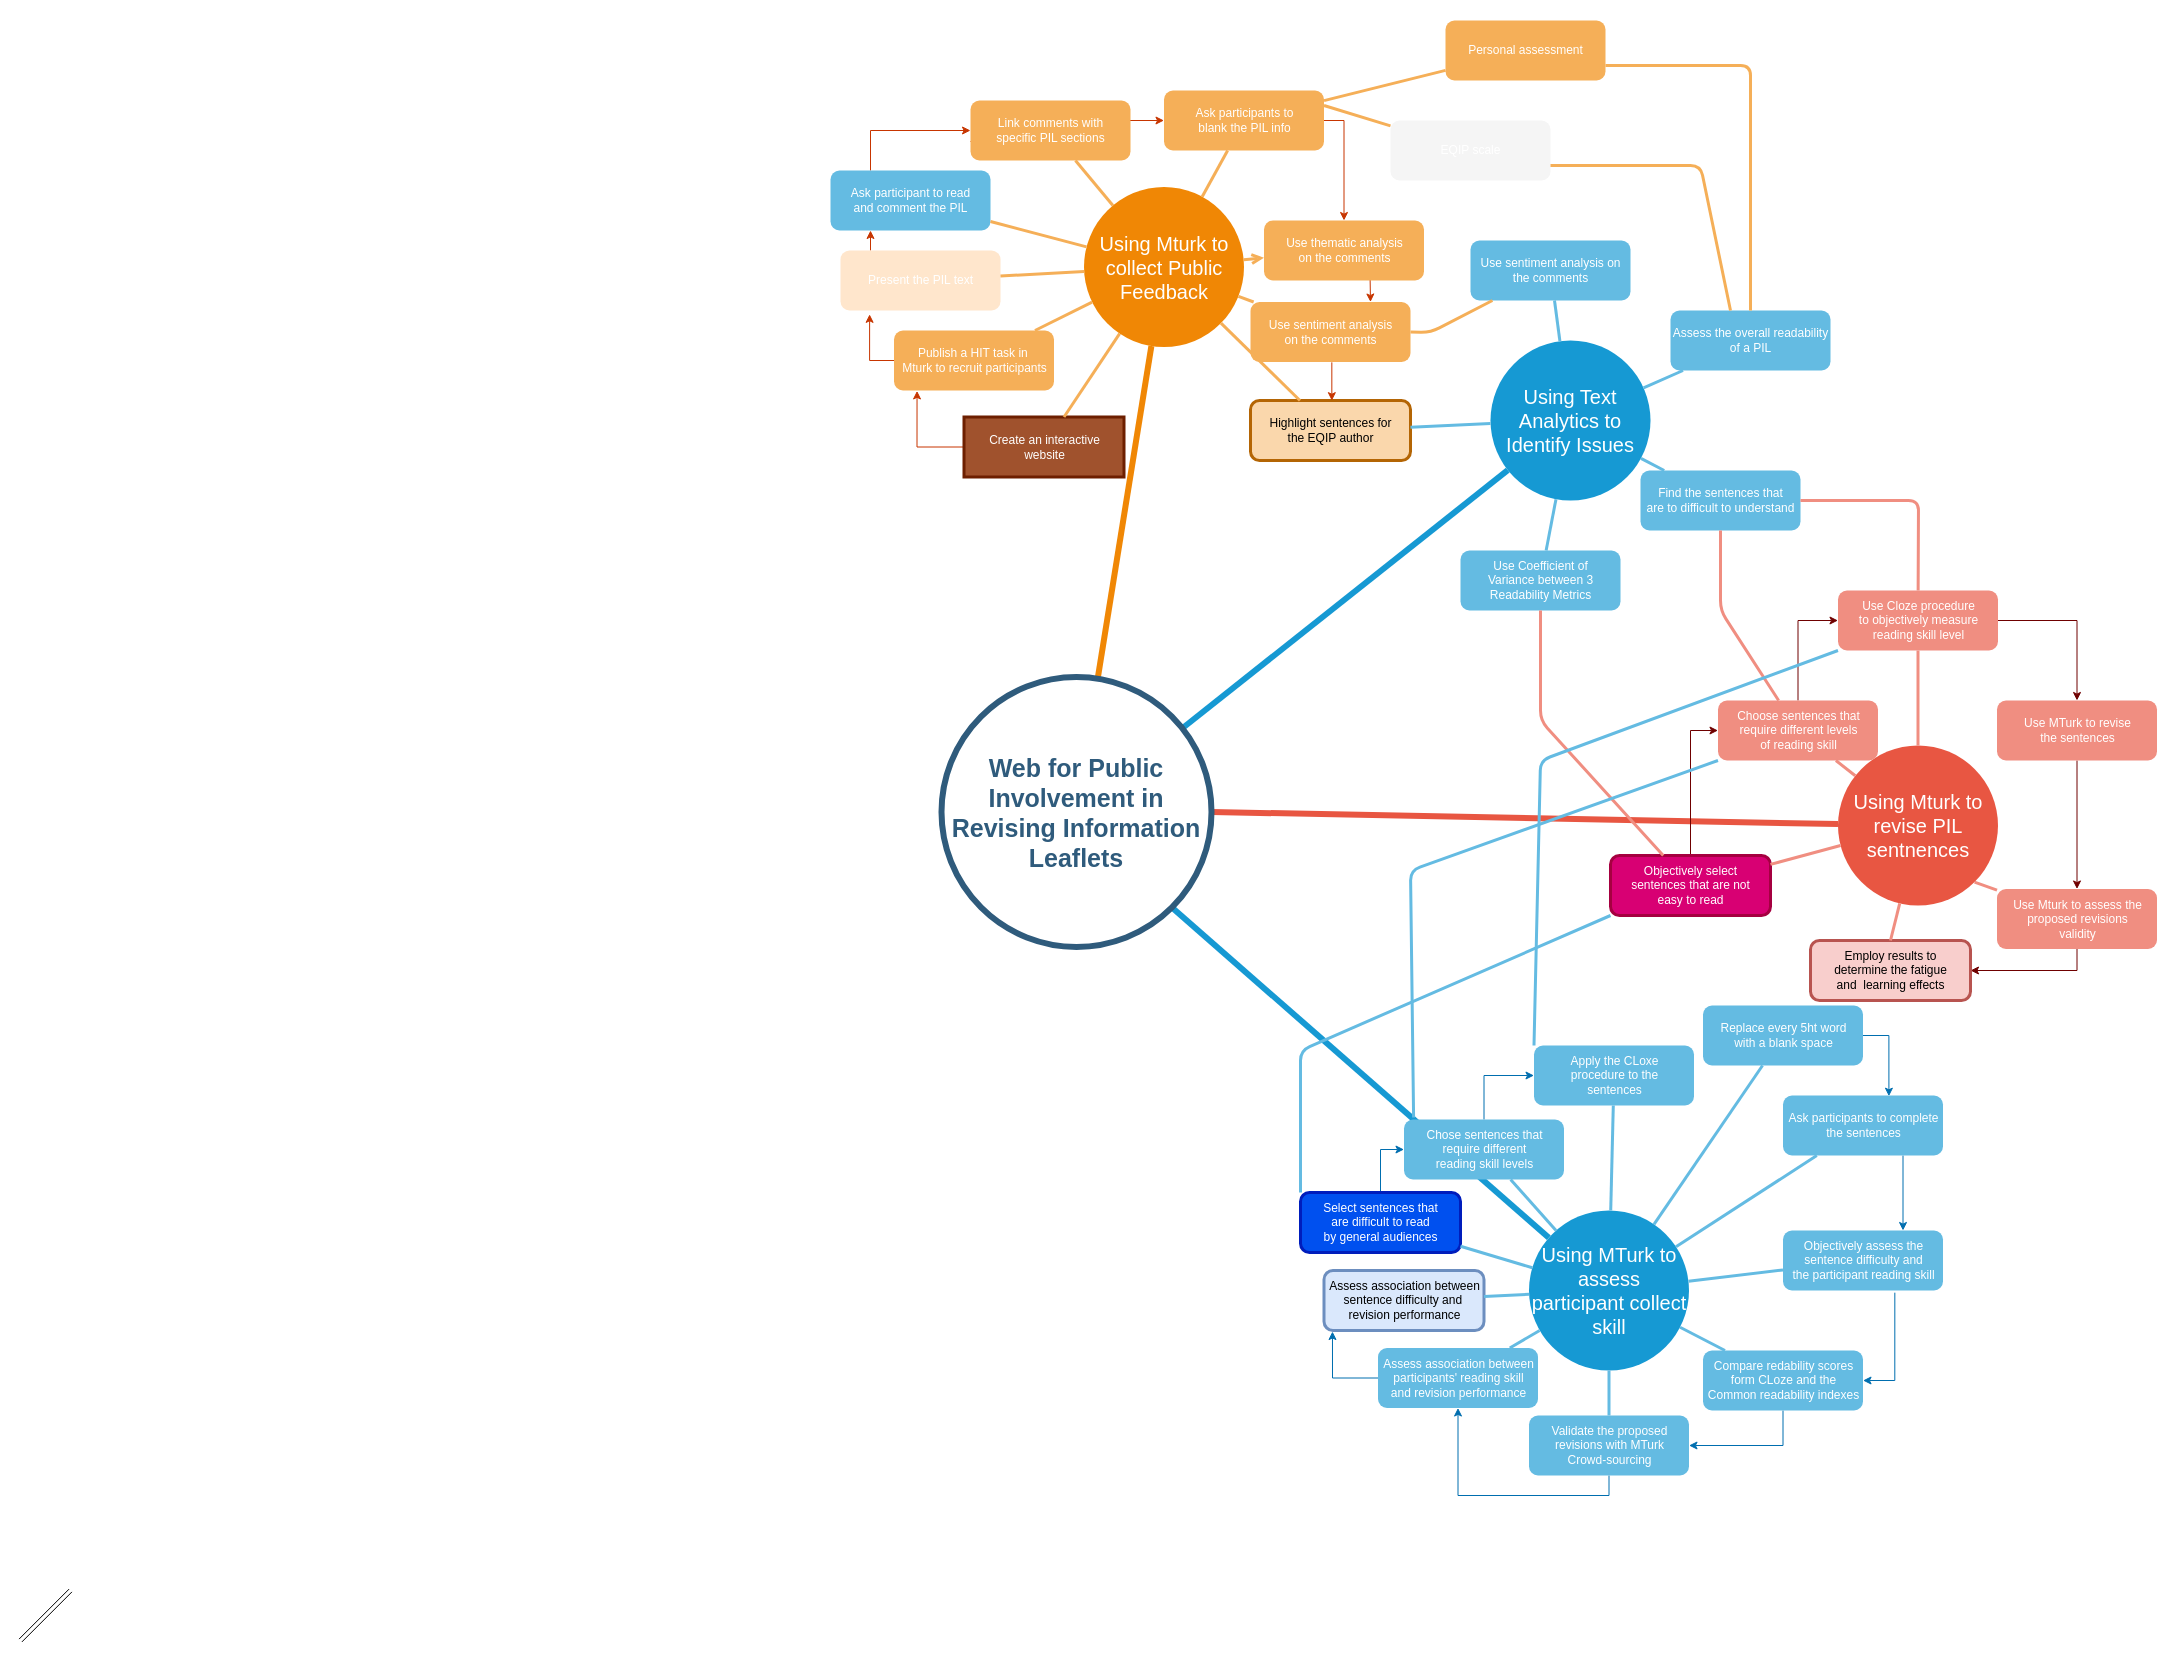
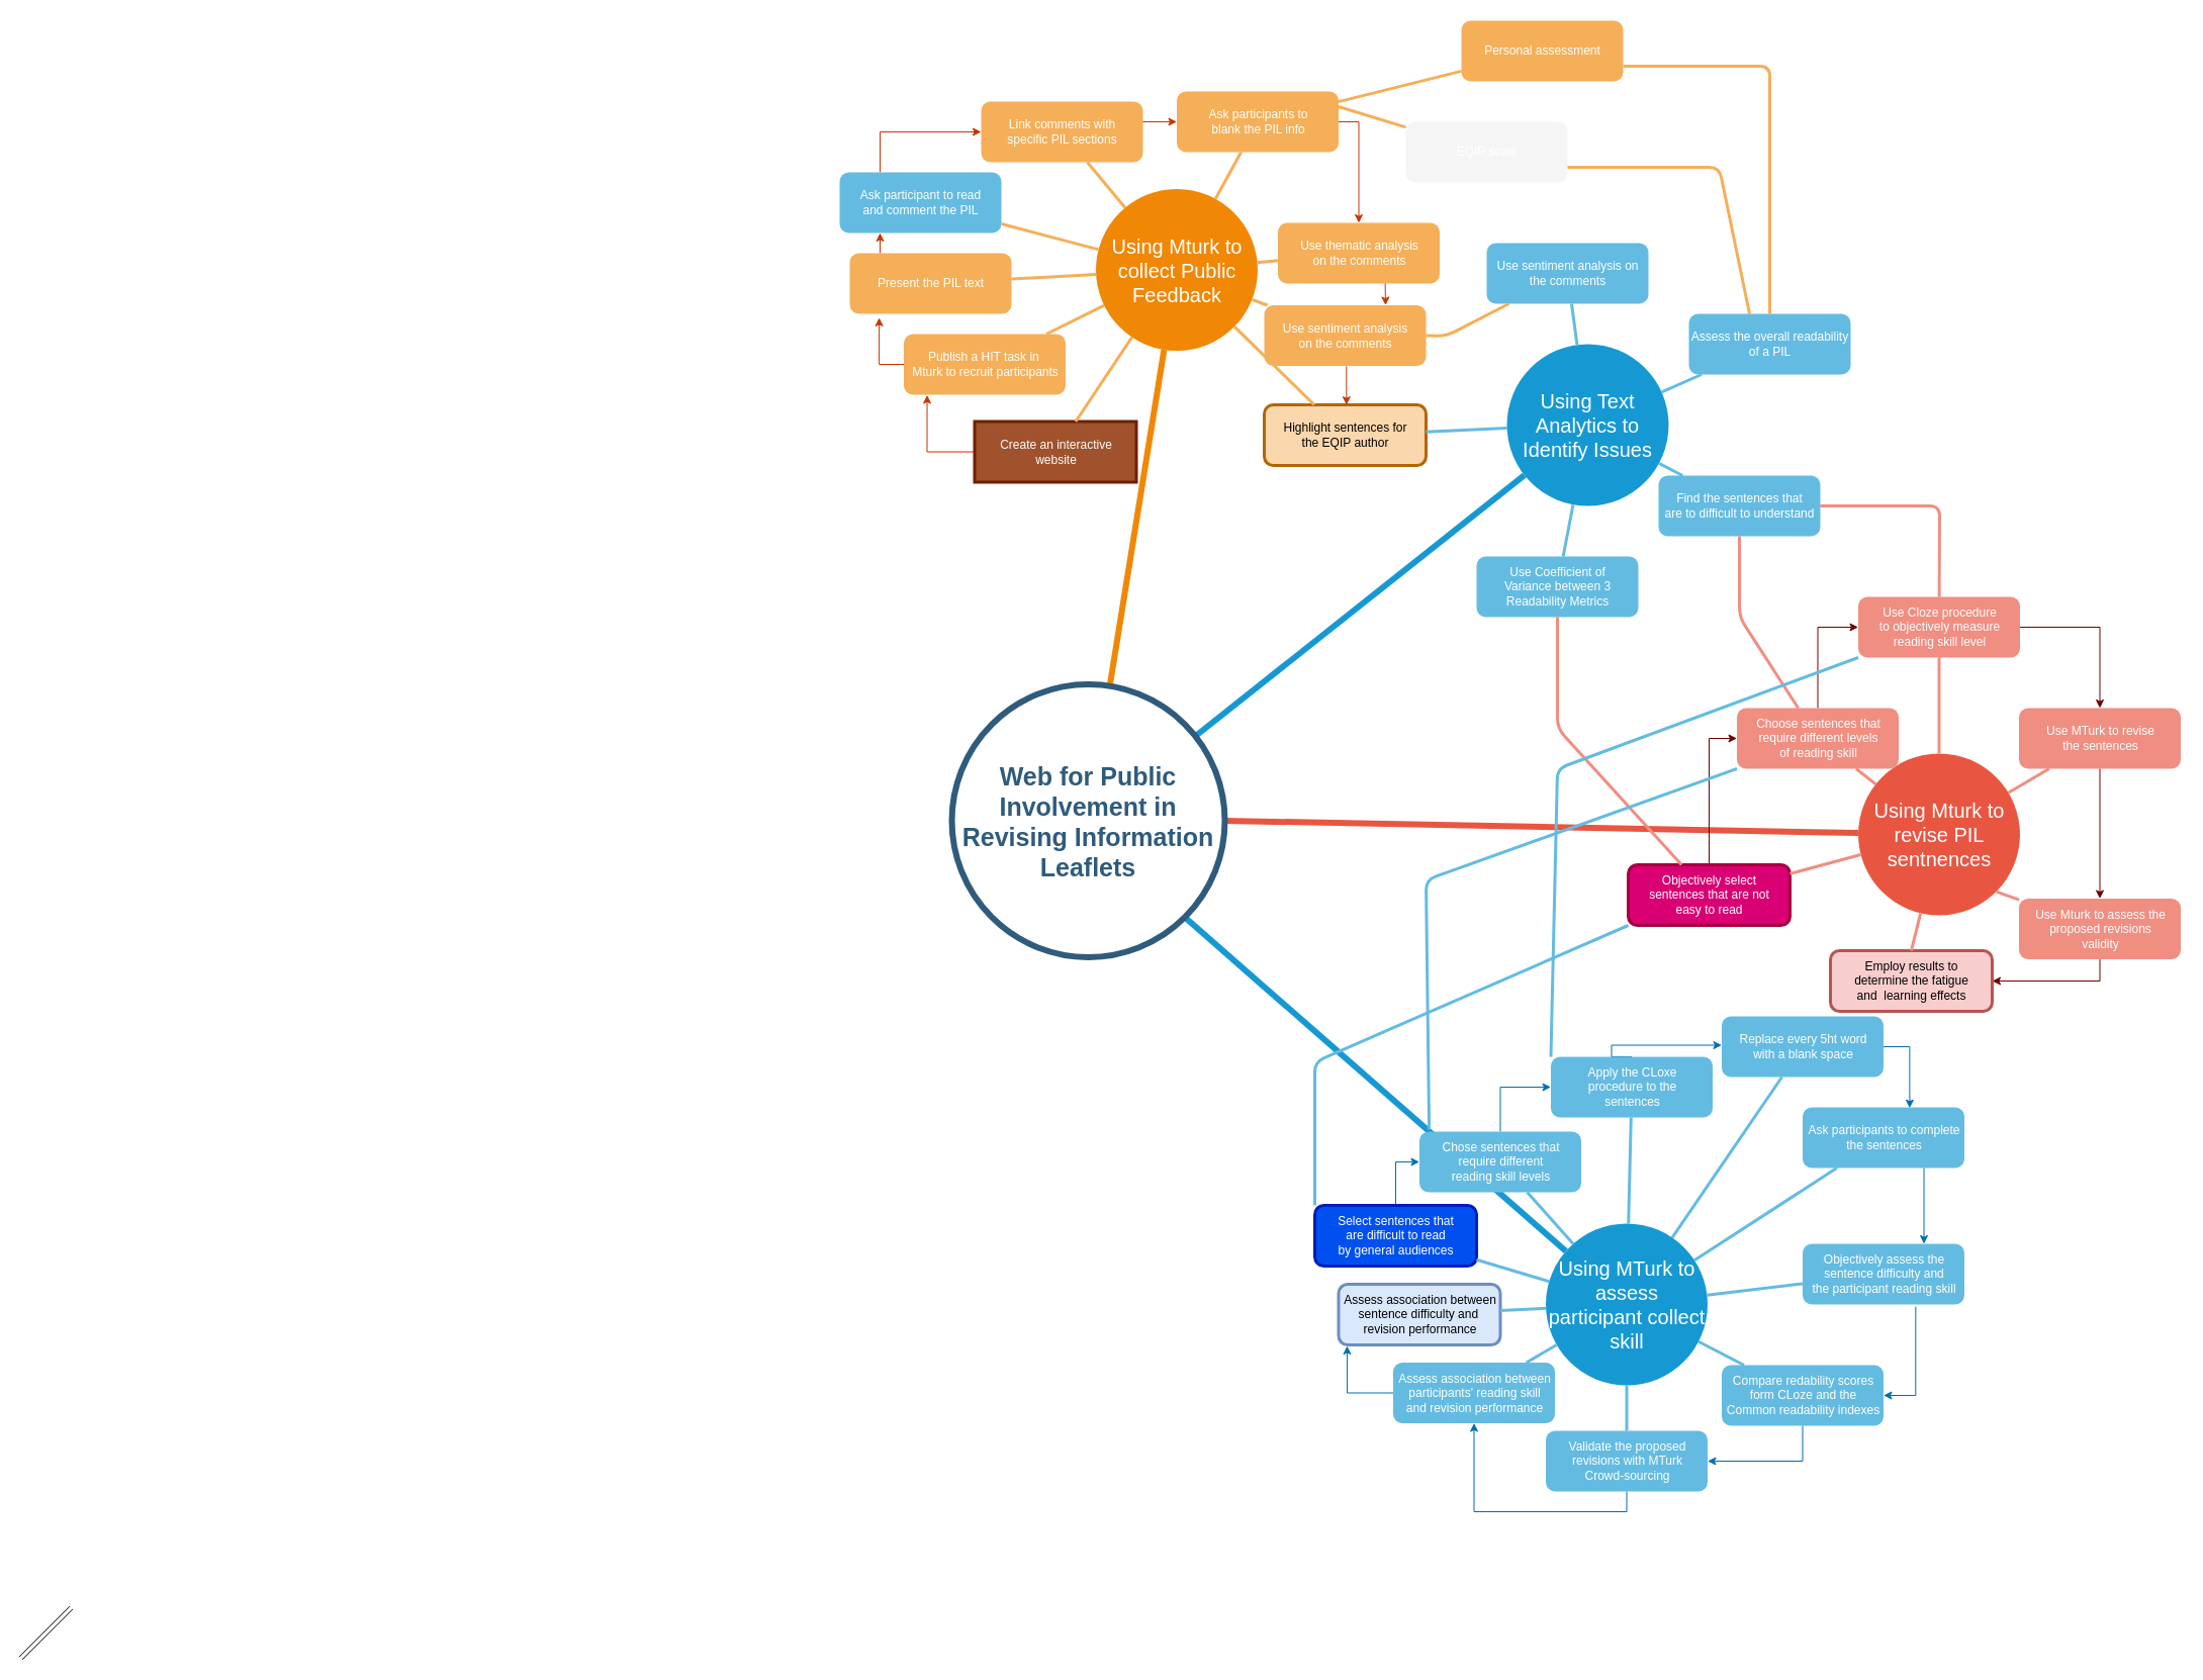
- <mxCell id="45" value="" style="edgeStyle=none;endArrow=open;strokeWidth=3;strokeColor=#F5AF58;html=1;" parent="1" source="3" target="35" edge="1"><mxGeometry x="3.5" y="21.5" width="100" height="100" as="geometry"><mxPoint x="-16.5" y="121.5" as="sourcePoint" /><mxPoint x="83.5" y="21.5" as="targetPoint" /></mxGeometry></mxCell>
+ <mxCell id="45" value="" style="edgeStyle=none;endArrow=none;strokeWidth=3;strokeColor=#F5AF58;html=1;" parent="1" source="3" target="35" edge="1"><mxGeometry x="3.5" y="21.5" width="100" height="100" as="geometry"><mxPoint x="-16.5" y="121.5" as="sourcePoint" /><mxPoint x="83.5" y="21.5" as="targetPoint" /></mxGeometry></mxCell>
- <mxCell id="25" value="Present the PIL text" style="rounded=1;fillColor=#ffe6cc;strokeColor=none;strokeWidth=3;shadow=0;html=1;fontColor=#FFFFFF;" parent="1" vertex="1"><mxGeometry x="840" y="250" width="160" height="60" as="geometry" /></mxCell>
+ <mxCell id="25" value="Present the PIL text" style="rounded=1;fillColor=#f5af58;strokeColor=none;strokeWidth=3;shadow=0;html=1;fontColor=#FFFFFF;" parent="1" vertex="1"><mxGeometry x="840" y="250" width="160" height="60" as="geometry" /></mxCell>
+ <mxCell id="62" value="" style="edgeStyle=none;endArrow=none;strokeWidth=3;strokeColor=#F08E81;html=1;" parent="1" source="4" target="55" edge="1"><mxGeometry x="187.5" y="495" width="100" height="100" as="geometry"><mxPoint x="167.5" y="595" as="sourcePoint" /><mxPoint x="267.5" y="495" as="targetPoint" /></mxGeometry></mxCell>
+ <mxCell id="68" style="edgeStyle=orthogonalEdgeStyle;rounded=0;orthogonalLoop=1;jettySize=auto;html=1;exitX=0.5;exitY=0;exitDx=0;exitDy=0;fontSize=25;fillColor=#1ba1e2;strokeColor=#006EAF;" edge="1" parent="1" source="69" target="71"><mxGeometry relative="1" as="geometry"><Array as="points"><mxPoint x="1593.5" y="1033.5" /></Array></mxGeometry></mxCell>
